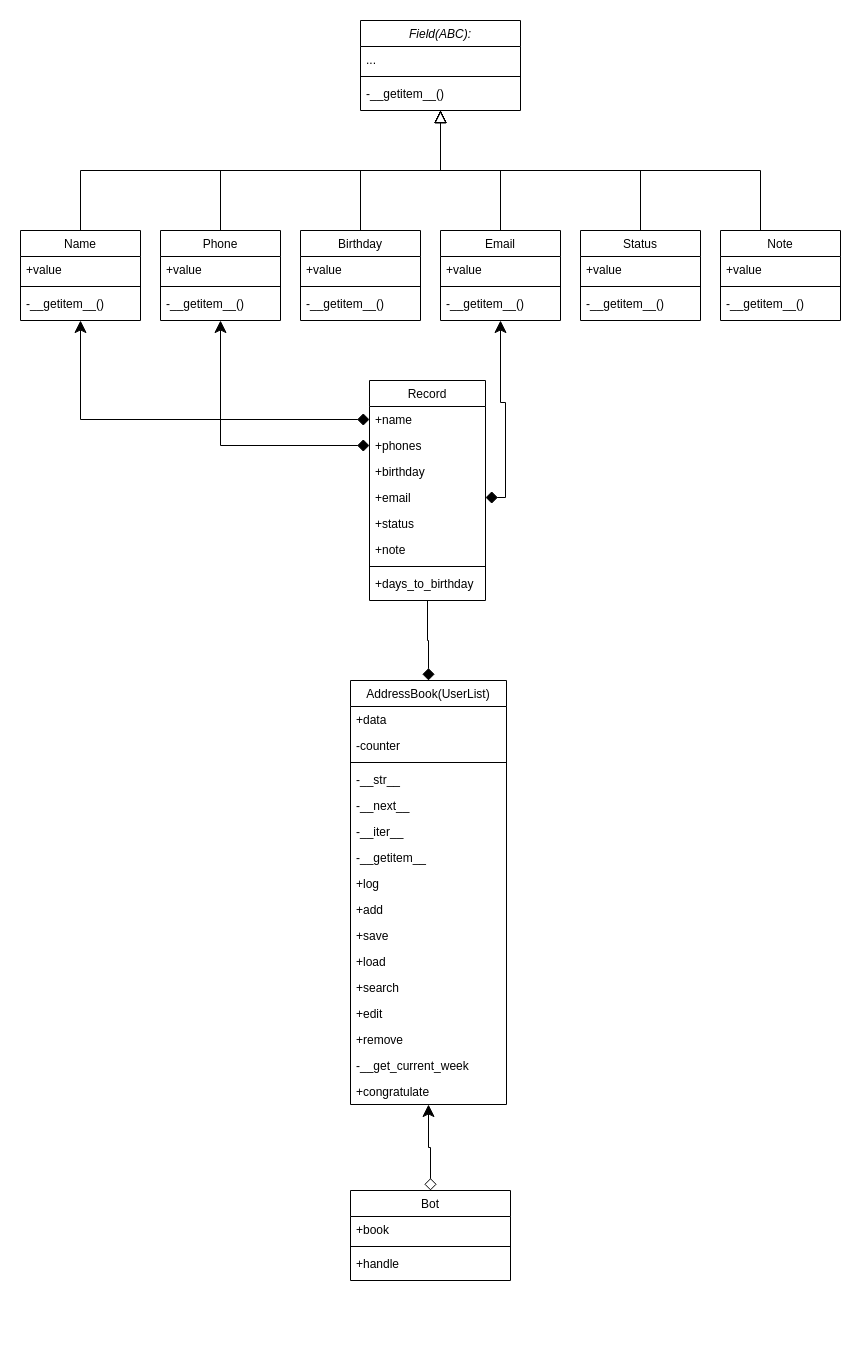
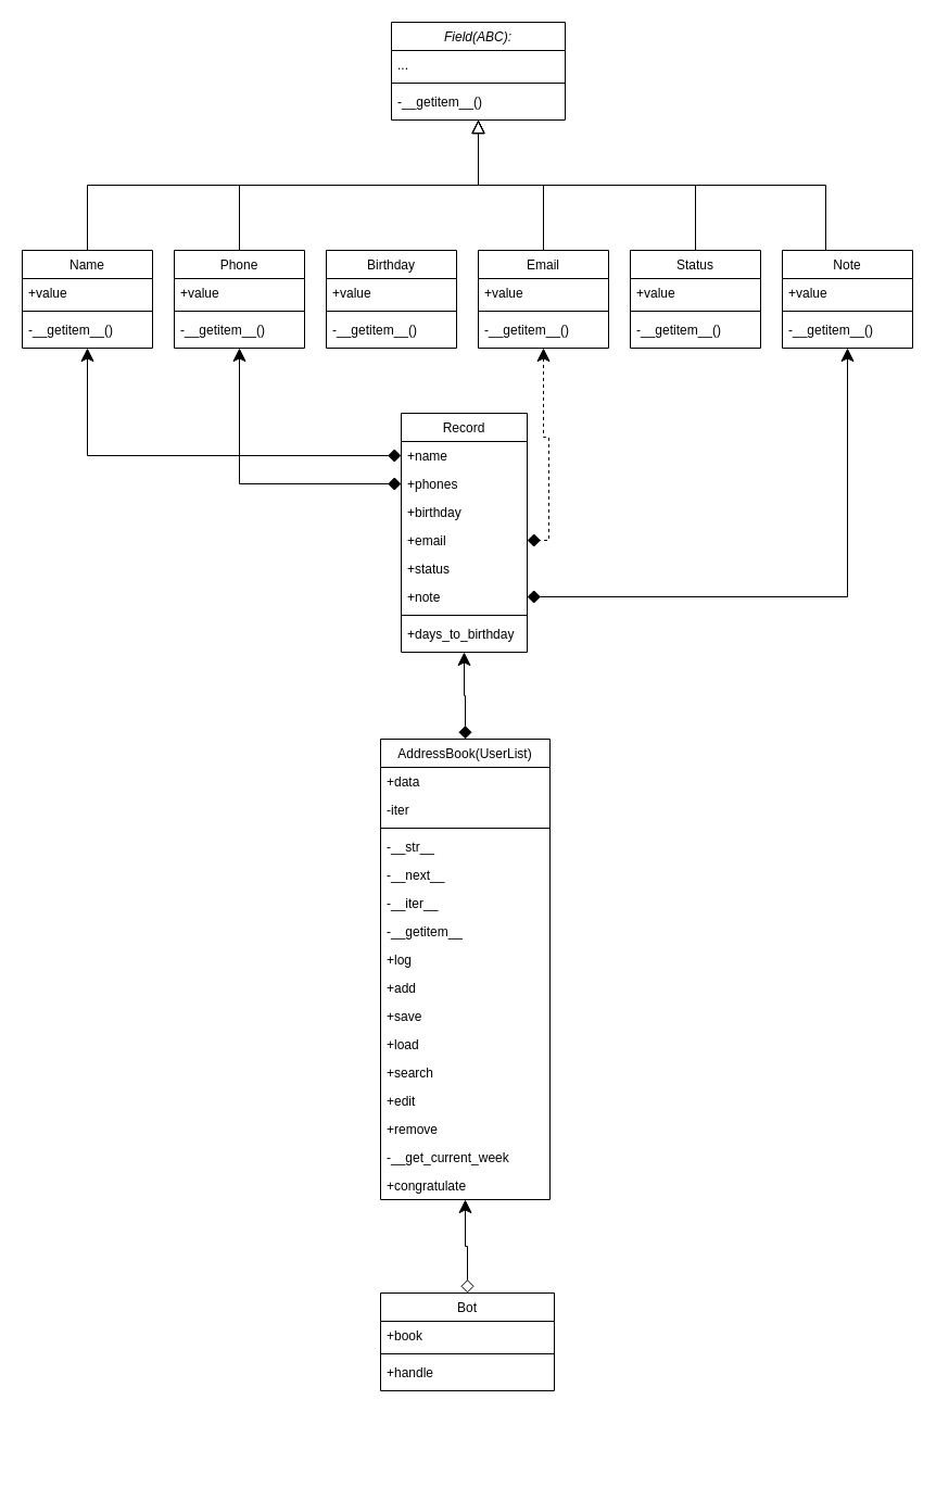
- <mxCell id="34" value="" style="endArrow=block;endSize=10;endFill=0;shadow=0;strokeWidth=1;rounded=0;edgeStyle=elbowEdgeStyle;elbow=vertical;exitX=0.5;exitY=0;exitDx=0;exitDy=0;entryX=0.5;entryY=1;entryDx=0;entryDy=0;" edge="1" parent="1" source="14" target="2"><mxGeometry width="160" relative="1" as="geometry"><mxPoint x="120" y="230" as="sourcePoint" /><mxPoint x="340" y="120" as="targetPoint" /><Array as="points"><mxPoint x="320" y="170" /></Array></mxGeometry></mxCell>
- <mxCell id="18" style="edgeStyle=orthogonalEdgeStyle;rounded=0;orthogonalLoop=1;jettySize=auto;html=1;startArrow=classic;startFill=1;endArrow=diamond;endFill=1;endSize=10;startSize=10;" edge="1" parent="1" source="19" target="39"><mxGeometry relative="1" as="geometry" /></mxCell>
+ <mxCell id="18" style="edgeStyle=orthogonalEdgeStyle;rounded=0;orthogonalLoop=1;jettySize=auto;html=1;startArrow=classic;startFill=1;endArrow=diamond;endFill=1;endSize=10;startSize=10;dashed=1;" edge="1" parent="1" source="19" target="39"><mxGeometry relative="1" as="geometry" /></mxCell>
+ <mxCell id="27" style="edgeStyle=orthogonalEdgeStyle;rounded=0;orthogonalLoop=1;jettySize=auto;html=1;entryX=1;entryY=0.5;entryDx=0;entryDy=0;startArrow=classic;startFill=1;endArrow=diamond;endFill=1;endSize=10;startSize=10;" edge="1" parent="1" source="28" target="41"><mxGeometry relative="1" as="geometry" /></mxCell>
- <mxCell id="58" style="edgeStyle=orthogonalEdgeStyle;rounded=0;orthogonalLoop=1;jettySize=auto;html=1;exitX=0.5;exitY=0;exitDx=0;exitDy=0;entryX=0.5;entryY=1;entryDx=0;entryDy=0;endSize=10;startSize=10;startArrow=diamond;startFill=1;endArrow=none;" edge="1" parent="1" source="59" target="35"><mxGeometry relative="1" as="geometry" /></mxCell>
+ <mxCell id="58" style="edgeStyle=orthogonalEdgeStyle;rounded=0;orthogonalLoop=1;jettySize=auto;html=1;exitX=0.5;exitY=0;exitDx=0;exitDy=0;entryX=0.5;entryY=1;entryDx=0;entryDy=0;endSize=10;startSize=10;startArrow=diamond;startFill=1;" edge="1" parent="1" source="59" target="35"><mxGeometry relative="1" as="geometry" /></mxCell>
- <mxCell id="61" value="-counter" style="text;align=left;verticalAlign=top;spacingLeft=4;spacingRight=4;overflow=hidden;rotatable=0;points=[[0,0.5],[1,0.5]];portConstraint=eastwest;fontStyle=0" vertex="1" parent="59"><mxGeometry y="52" width="156" height="26" as="geometry" /></mxCell>
+ <mxCell id="61" value="-iter" style="text;align=left;verticalAlign=top;spacingLeft=4;spacingRight=4;overflow=hidden;rotatable=0;points=[[0,0.5],[1,0.5]];portConstraint=eastwest;fontStyle=0" vertex="1" parent="59"><mxGeometry y="52" width="156" height="26" as="geometry" /></mxCell>
